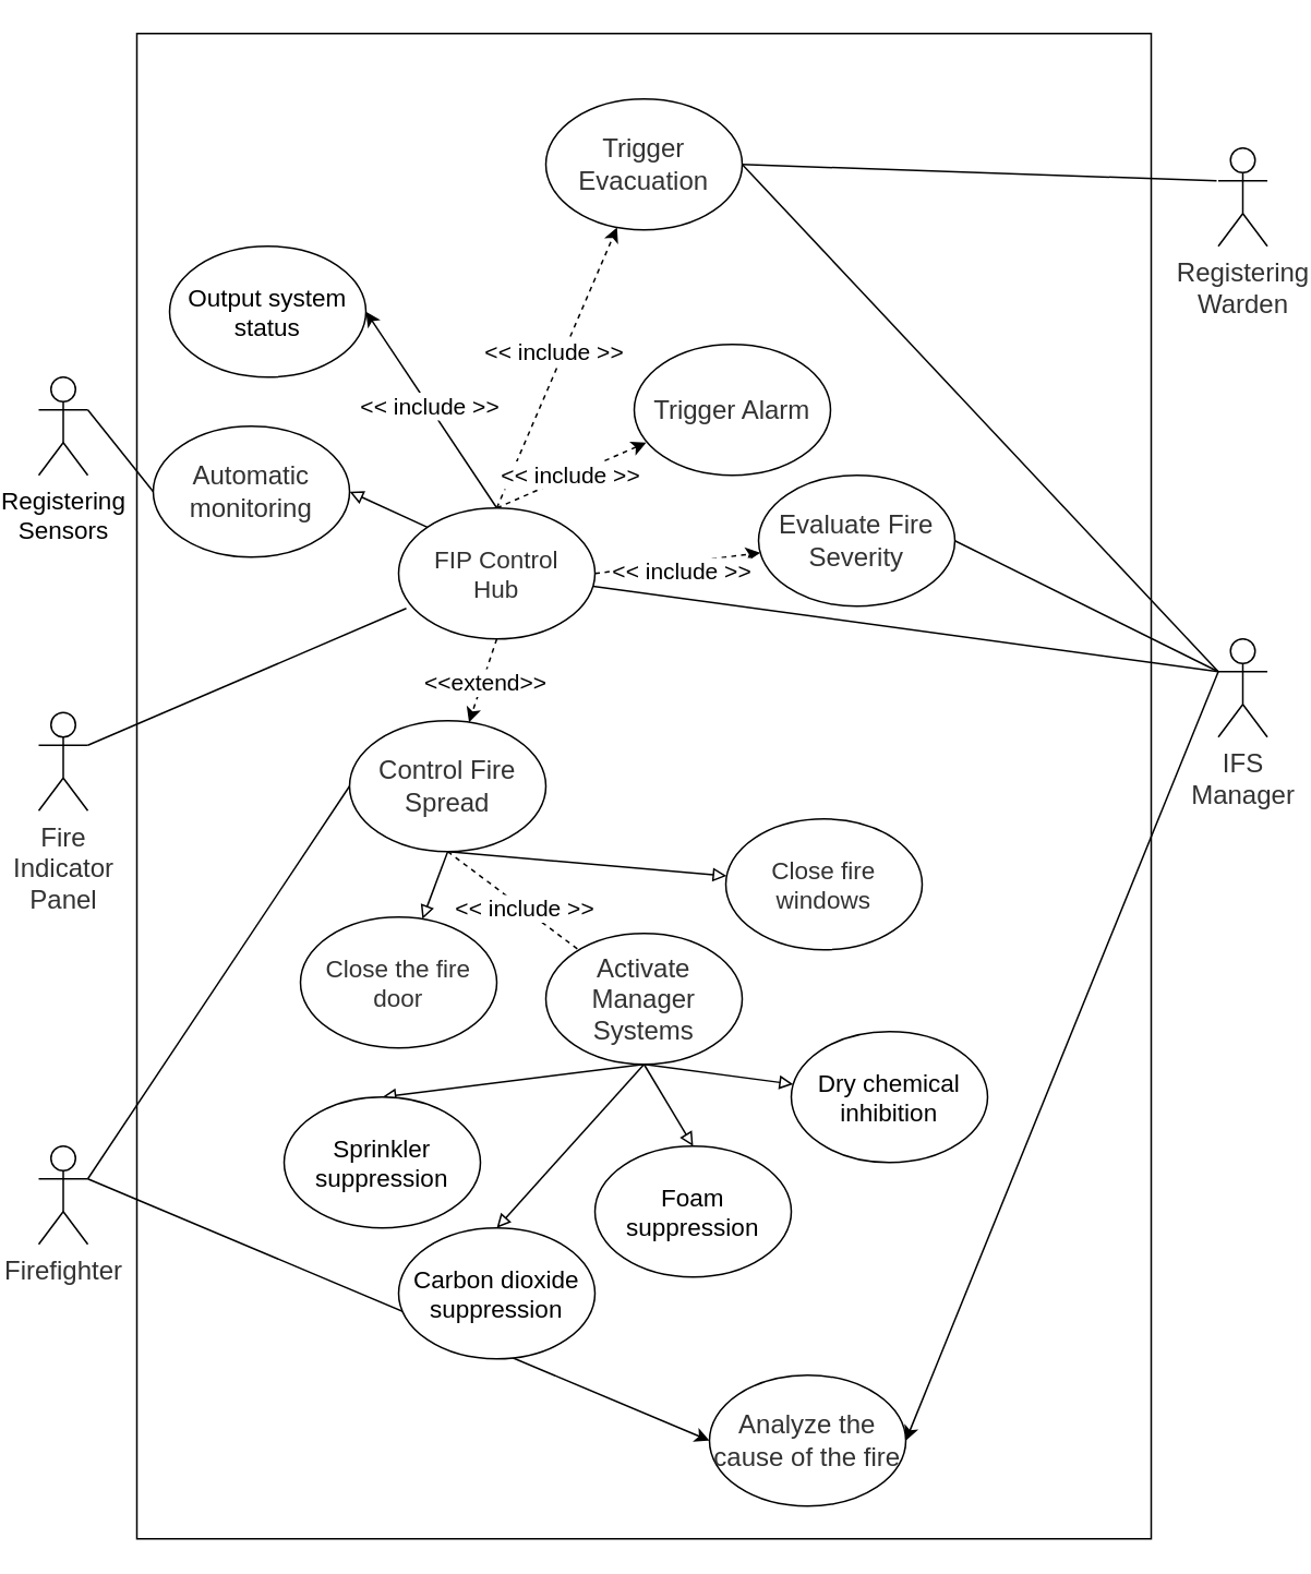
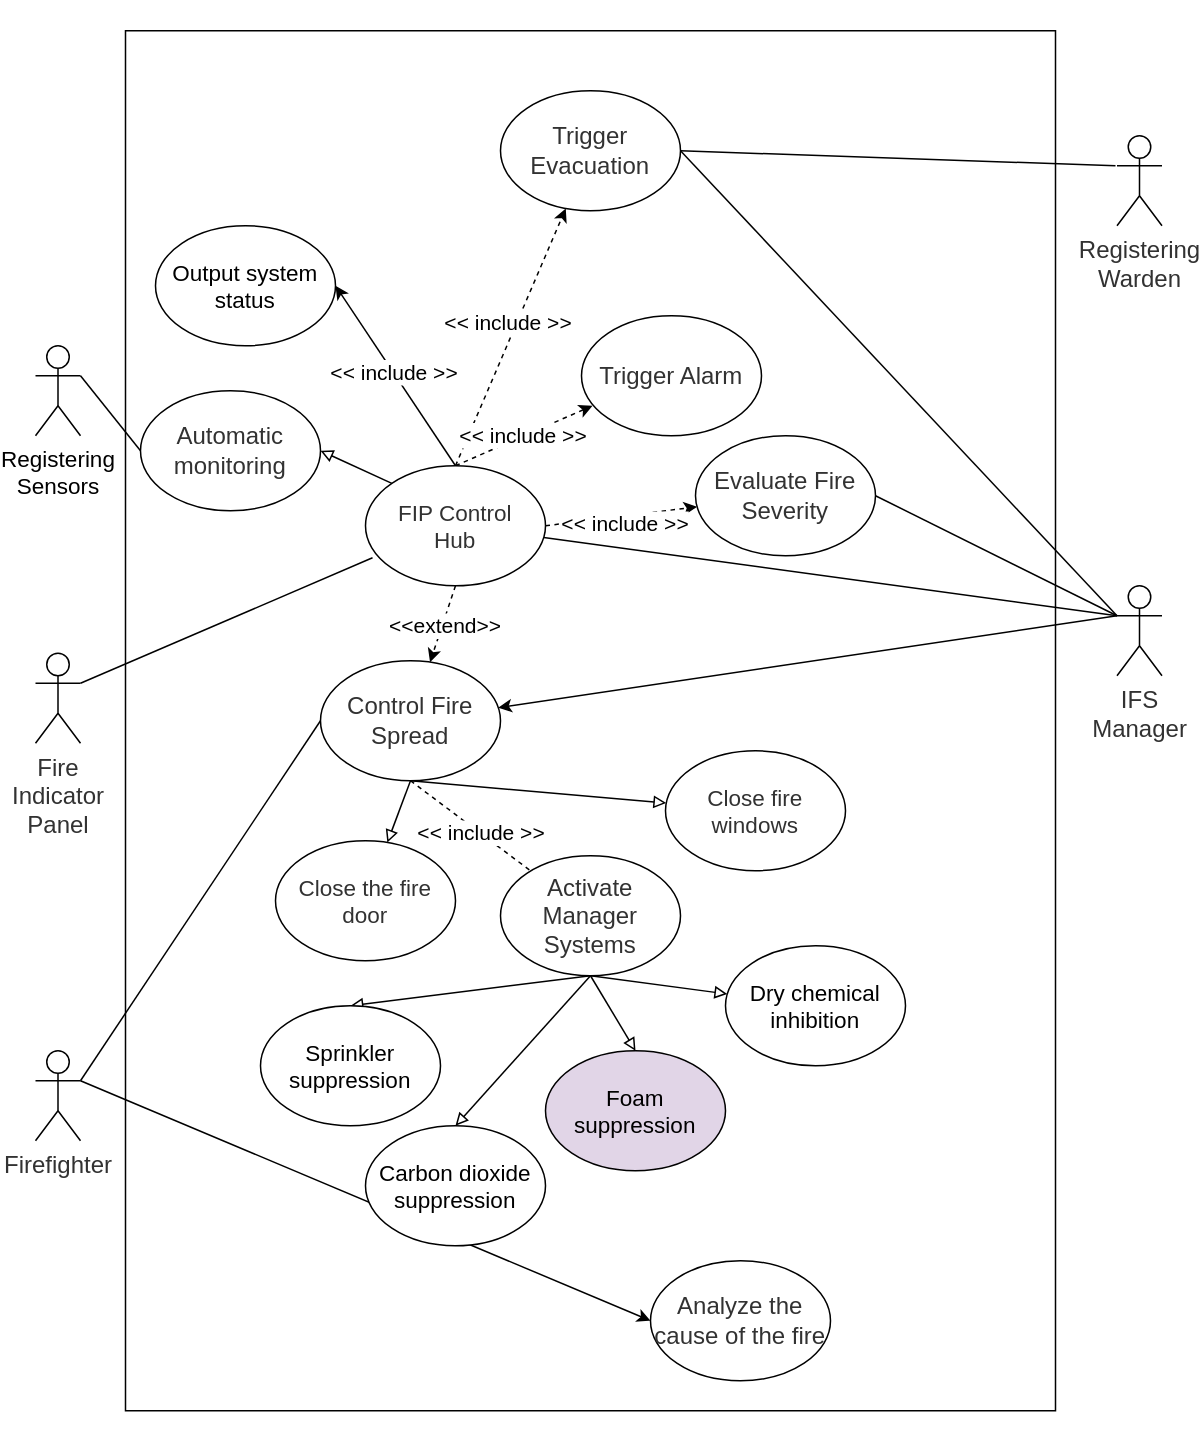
- <mxCell id="9" style="rounded=0;orthogonalLoop=1;jettySize=auto;html=1;exitX=0;exitY=0.333;exitDx=0;exitDy=0;exitPerimeter=0;entryX=1;entryY=0.5;entryDx=0;entryDy=0;" parent="1" source="11" target="41" edge="1"><mxGeometry relative="1" as="geometry" /></mxCell>
+ <mxCell id="9" style="rounded=0;orthogonalLoop=1;jettySize=auto;html=1;exitX=0;exitY=0.333;exitDx=0;exitDy=0;exitPerimeter=0;" parent="1" source="11" target="30" edge="1"><mxGeometry relative="1" as="geometry" /></mxCell>
- <mxCell id="44" value="&lt;font style=&quot;font-size: 15px;&quot;&gt;Foam suppression&lt;/font&gt;" style="ellipse;whiteSpace=wrap;html=1;" parent="1" vertex="1"><mxGeometry x="360" y="700" width="120" height="80" as="geometry" /></mxCell>
+ <mxCell id="44" value="&lt;font style=&quot;font-size: 15px;&quot;&gt;Foam suppression&lt;/font&gt;" style="ellipse;whiteSpace=wrap;html=1;fillColor=#e1d5e7;" parent="1" vertex="1"><mxGeometry x="360" y="700" width="120" height="80" as="geometry" /></mxCell>
